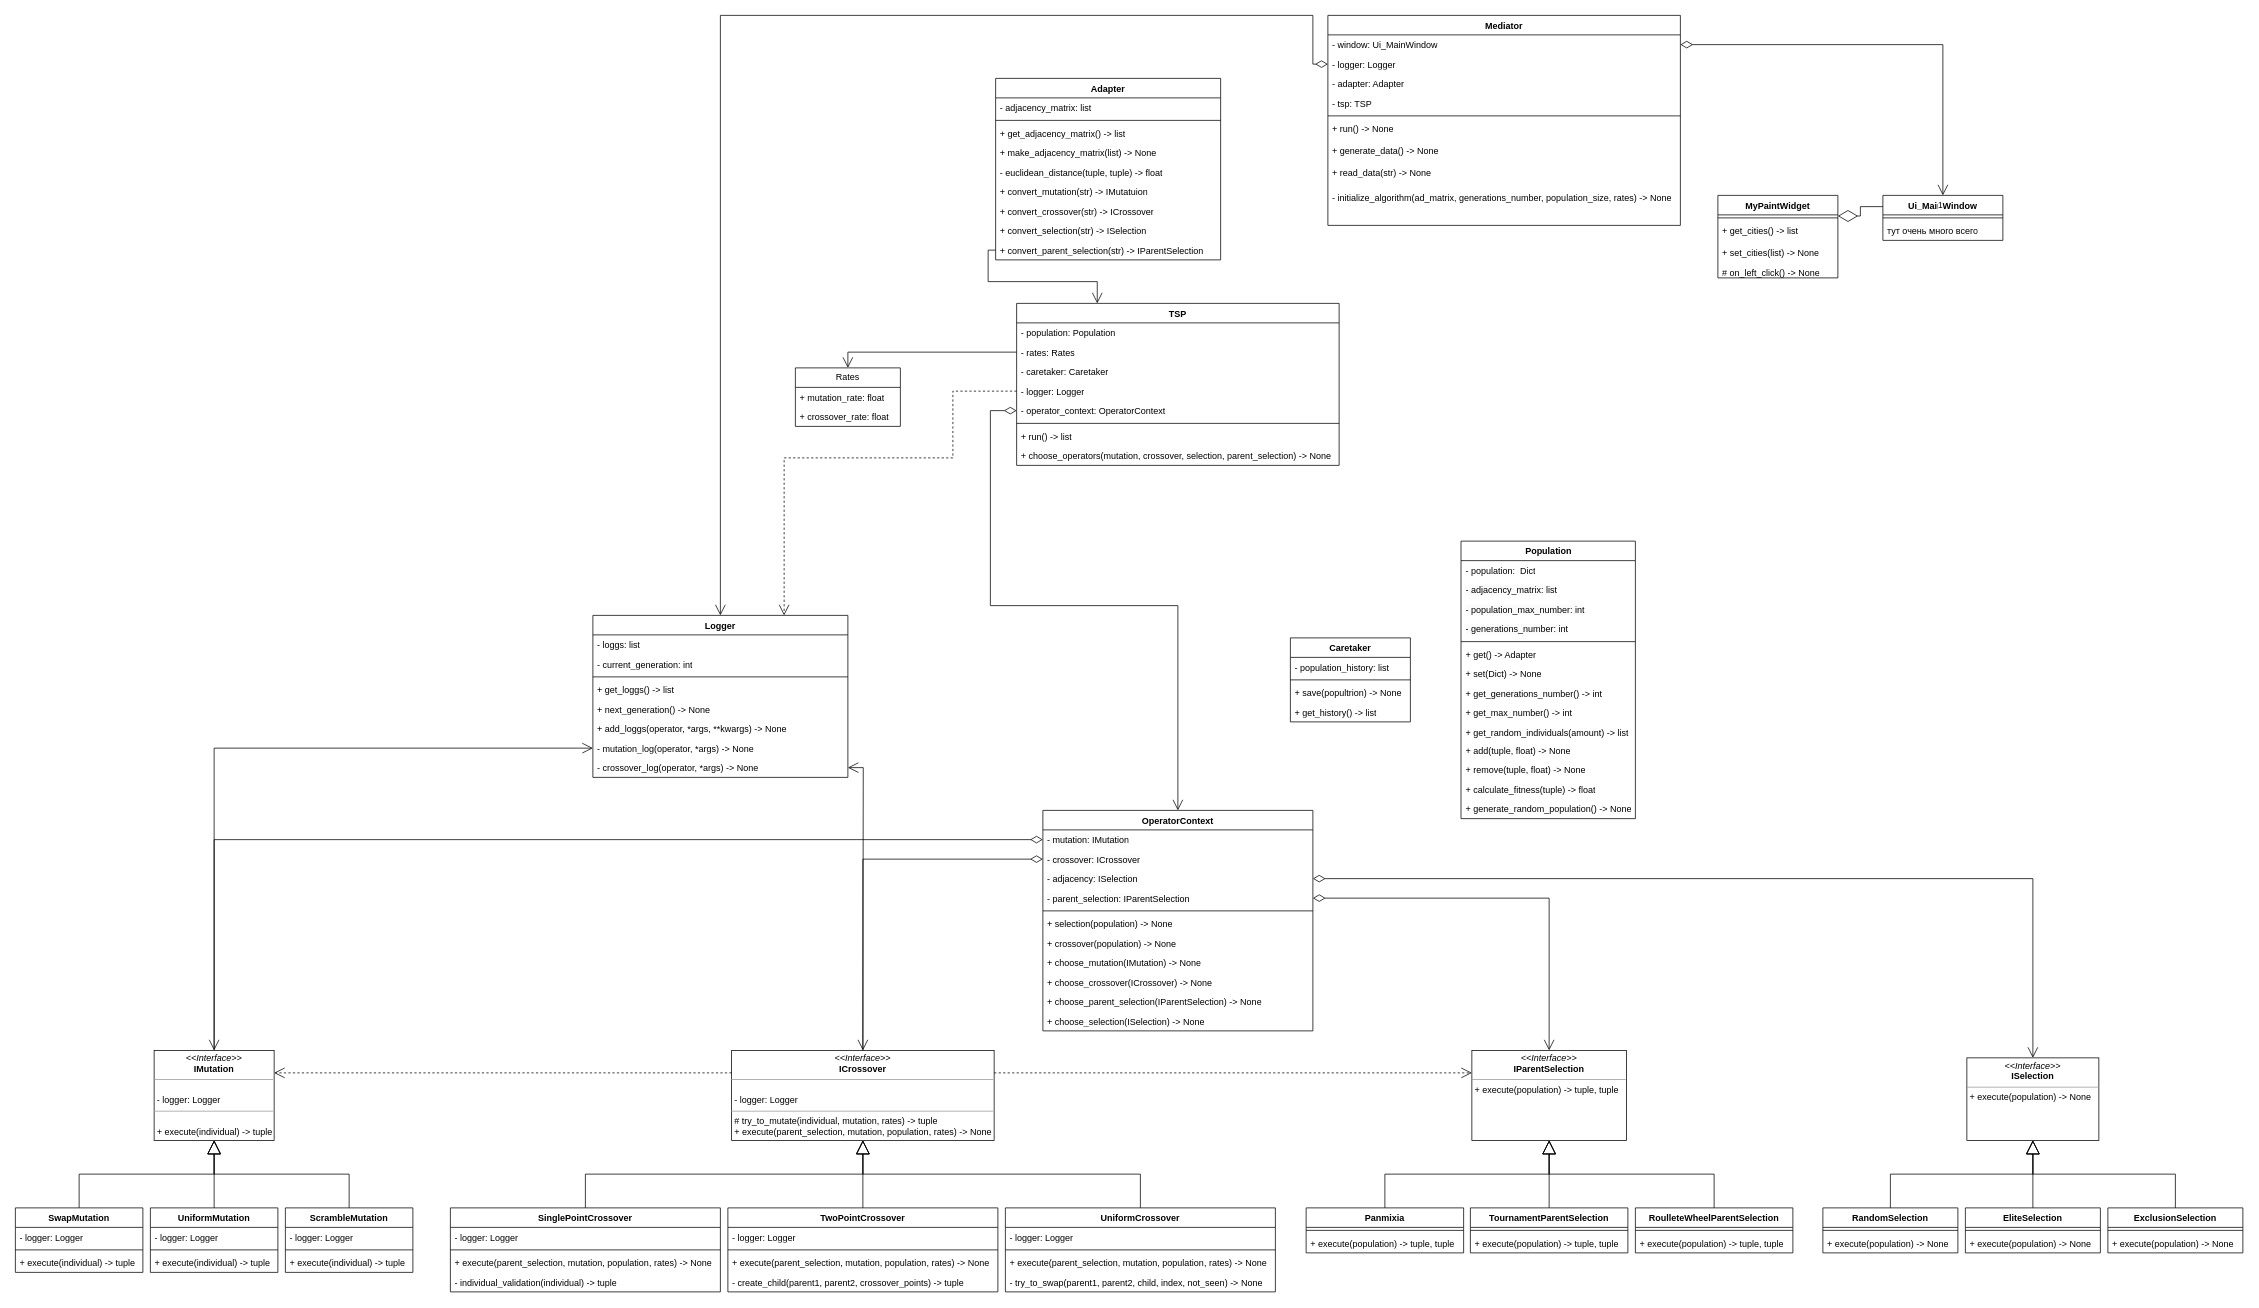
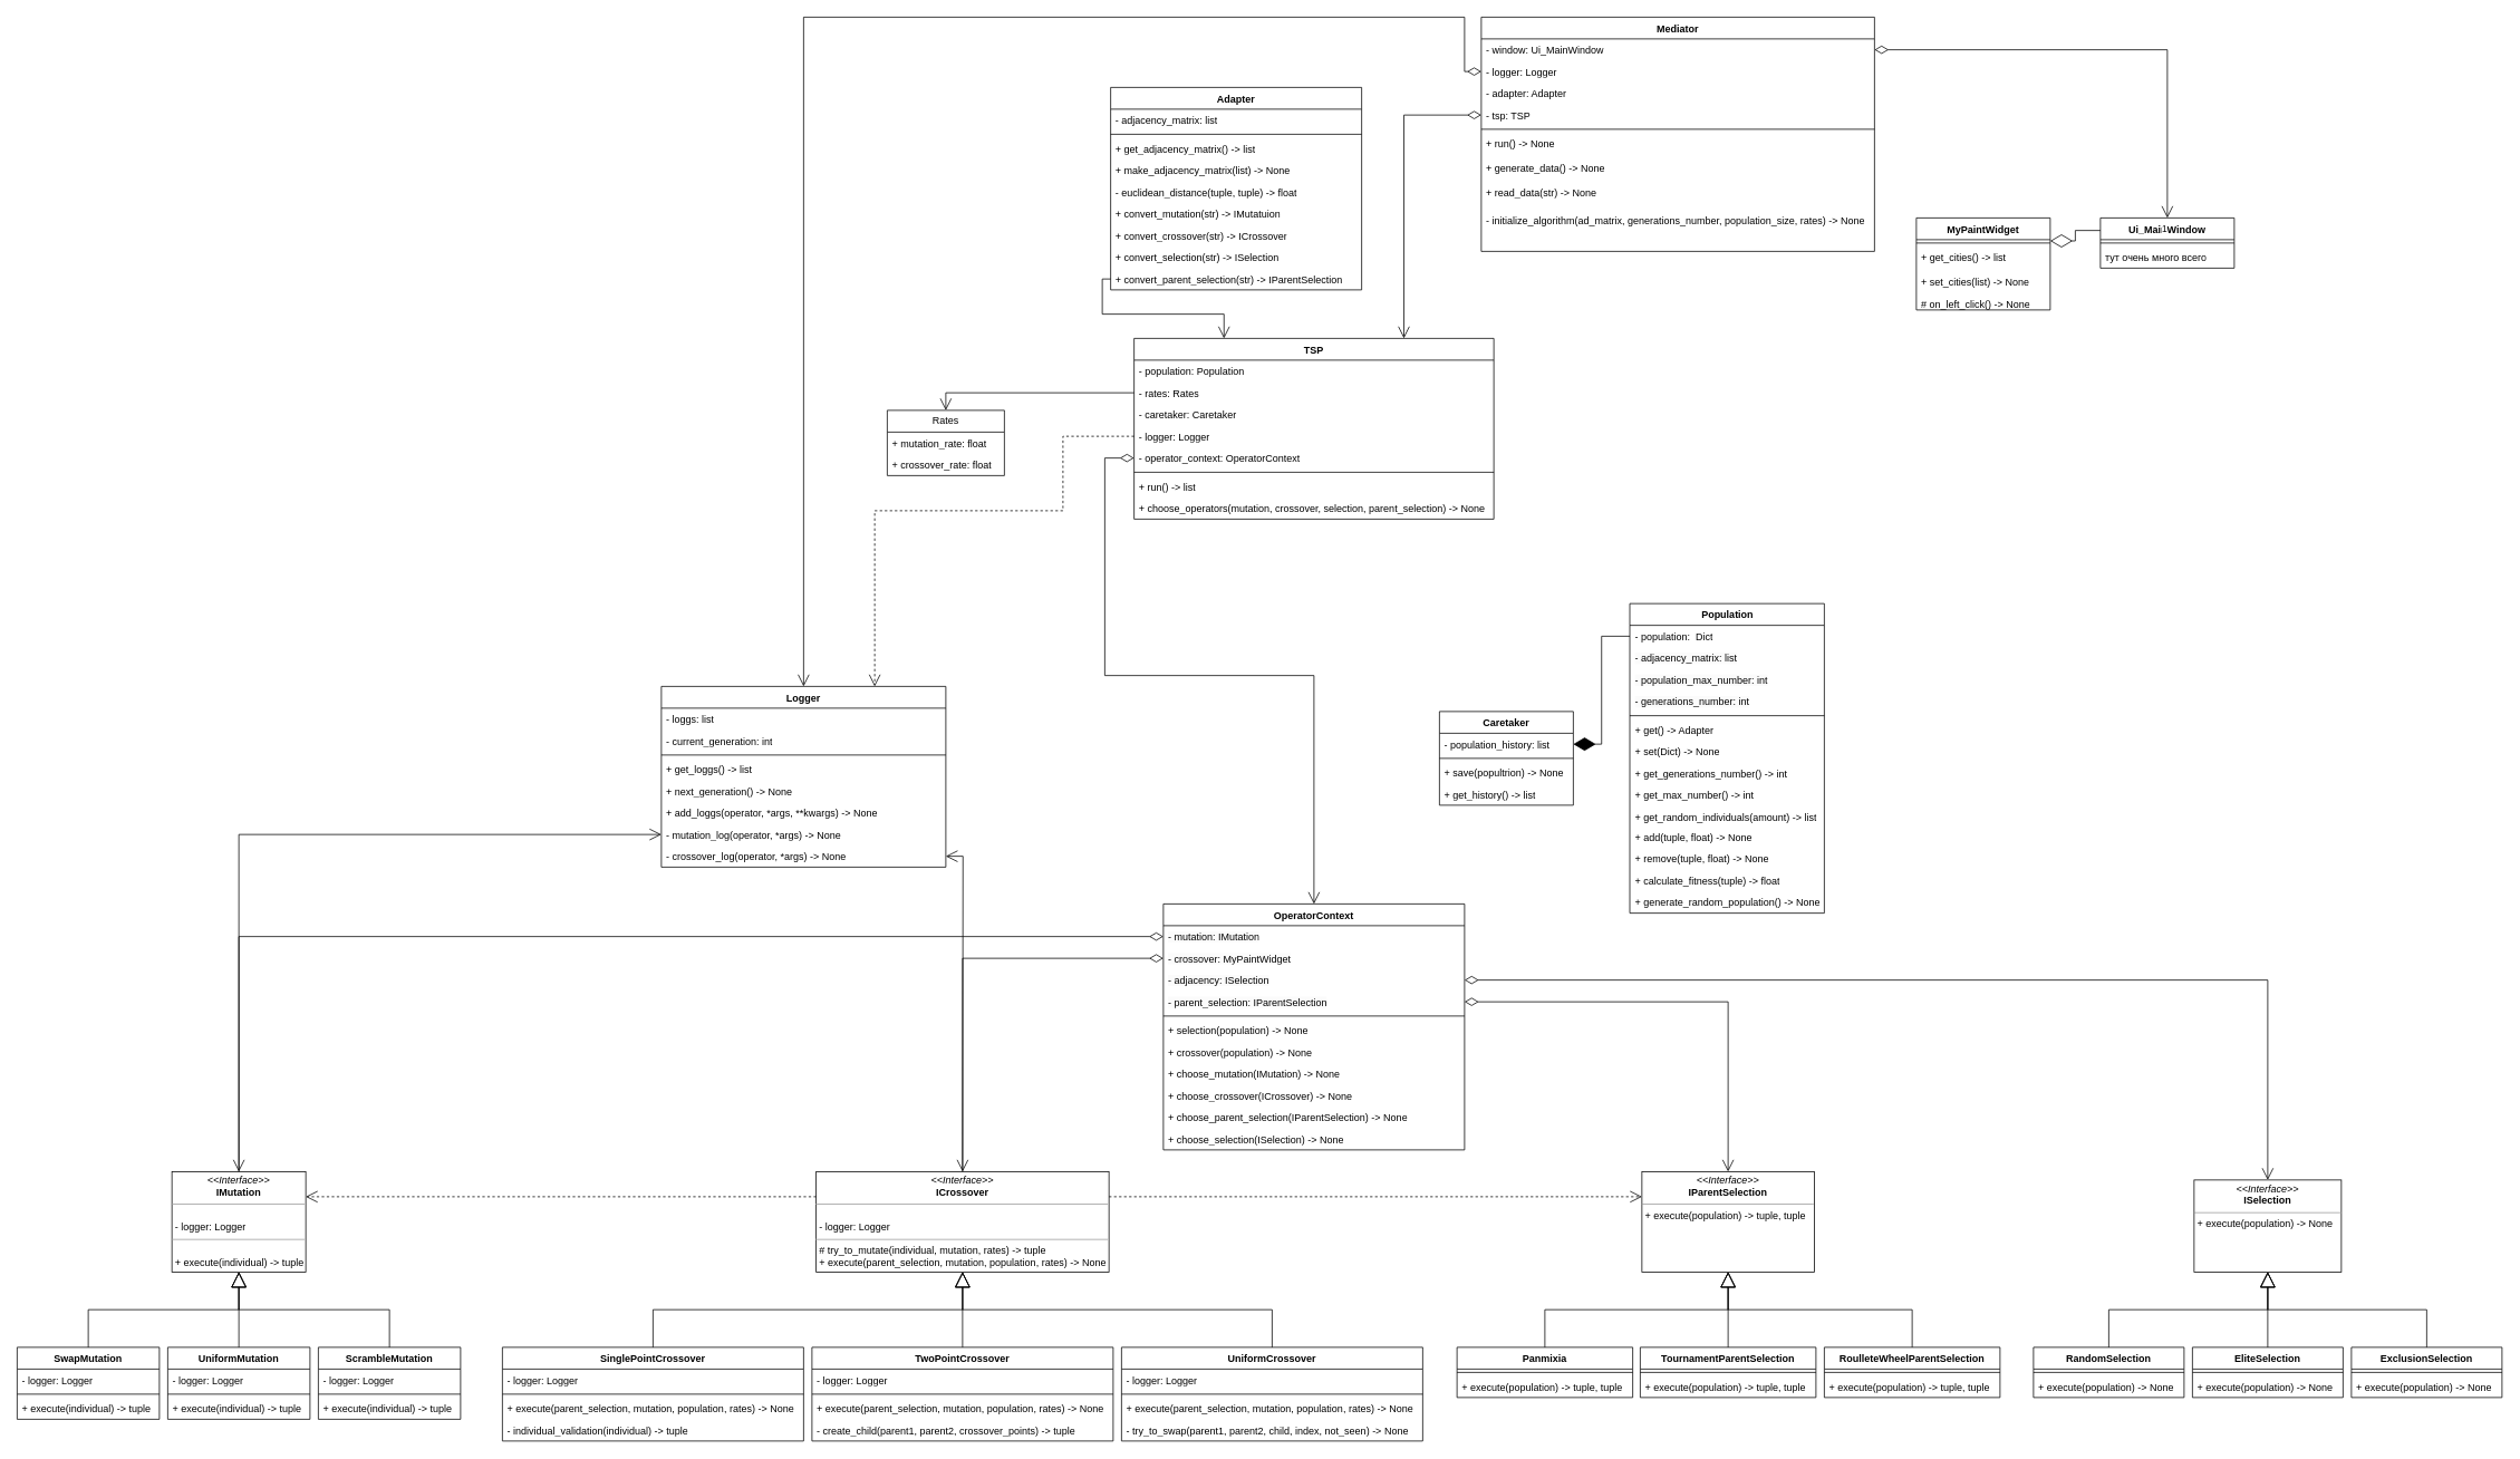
+ <mxCell id="153" value="" style="endArrow=open;html=1;endSize=12;startArrow=diamondThin;startSize=14;startFill=0;edgeStyle=orthogonalEdgeStyle;align=left;verticalAlign=bottom;rounded=0;exitX=0;exitY=0.5;exitDx=0;exitDy=0;entryX=0.75;entryY=0;entryDx=0;entryDy=0;" parent="1" source="142" target="2" edge="1"><mxGeometry x="-1" y="42" relative="1" as="geometry"><mxPoint x="1750" y="230" as="sourcePoint" /><mxPoint x="1810" y="330" as="targetPoint" /><mxPoint x="-30" y="12" as="offset" /></mxGeometry></mxCell>
+ <mxCell id="125" value="" style="endArrow=diamondThin;endFill=1;endSize=24;html=1;rounded=0;exitX=0;exitY=0.5;exitDx=0;exitDy=0;entryX=1;entryY=0.5;entryDx=0;entryDy=0;edgeStyle=orthogonalEdgeStyle;" parent="1" source="12" target="36" edge="1"><mxGeometry width="160" relative="1" as="geometry"><mxPoint x="1420" y="890" as="sourcePoint" /><mxPoint x="1580" y="890" as="targetPoint" /></mxGeometry></mxCell>
- <mxCell id="48" value="&lt;span style=&quot;caret-color: rgb(0, 0, 0); color: rgb(0, 0, 0); font-family: Helvetica; font-size: 12.0px; font-style: normal; font-variant-caps: normal; font-weight: 400; letter-spacing: normal; text-align: left; text-indent: 0px; text-transform: none; word-spacing: 0px; -webkit-text-stroke-width: 0px; background-color: rgb(251, 251, 251); text-decoration: none; float: none; display: inline !important;&quot;&gt;- crossover: ICrossover&lt;/span&gt;" style="text;strokeColor=none;fillColor=none;align=left;verticalAlign=top;spacingLeft=4;spacingRight=4;overflow=hidden;rotatable=0;points=[[0,0.5],[1,0.5]];portConstraint=eastwest;whiteSpace=wrap;html=1;" parent="46" vertex="1"><mxGeometry y="52" width="360" height="26" as="geometry" /></mxCell>
+ <mxCell id="48" value="&lt;span style=&quot;caret-color: rgb(0, 0, 0); color: rgb(0, 0, 0); font-family: Helvetica; font-size: 12.0px; font-style: normal; font-variant-caps: normal; font-weight: 400; letter-spacing: normal; text-align: left; text-indent: 0px; text-transform: none; word-spacing: 0px; -webkit-text-stroke-width: 0px; background-color: rgb(251, 251, 251); text-decoration: none; float: none; display: inline !important;&quot;&gt;- crossover: MyPaintWidget&lt;/span&gt;" style="text;strokeColor=none;fillColor=none;align=left;verticalAlign=top;spacingLeft=4;spacingRight=4;overflow=hidden;rotatable=0;points=[[0,0.5],[1,0.5]];portConstraint=eastwest;whiteSpace=wrap;html=1;" parent="46" vertex="1"><mxGeometry y="52" width="360" height="26" as="geometry" /></mxCell>
